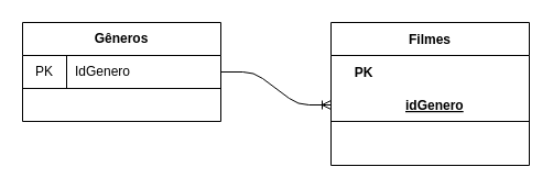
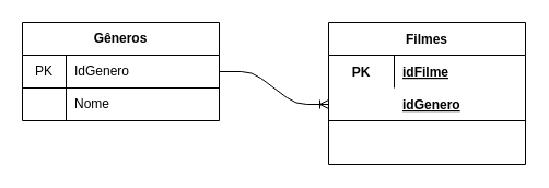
+ <mxCell id="12" value="idFilme" style="shape=partialRectangle;connectable=0;fillColor=none;top=0;left=0;bottom=0;right=0;align=left;spacingLeft=6;fontStyle=5;overflow=hidden;" vertex="1" parent="10"><mxGeometry x="60" width="120" height="30" as="geometry" /></mxCell>
+ <mxCell id="8" value="Nome" style="shape=partialRectangle;html=1;whiteSpace=wrap;connectable=0;fillColor=none;top=0;left=0;bottom=0;right=0;align=left;spacingLeft=6;overflow=hidden;" vertex="1" parent="6"><mxGeometry x="40" width="140" height="30" as="geometry" /></mxCell>
